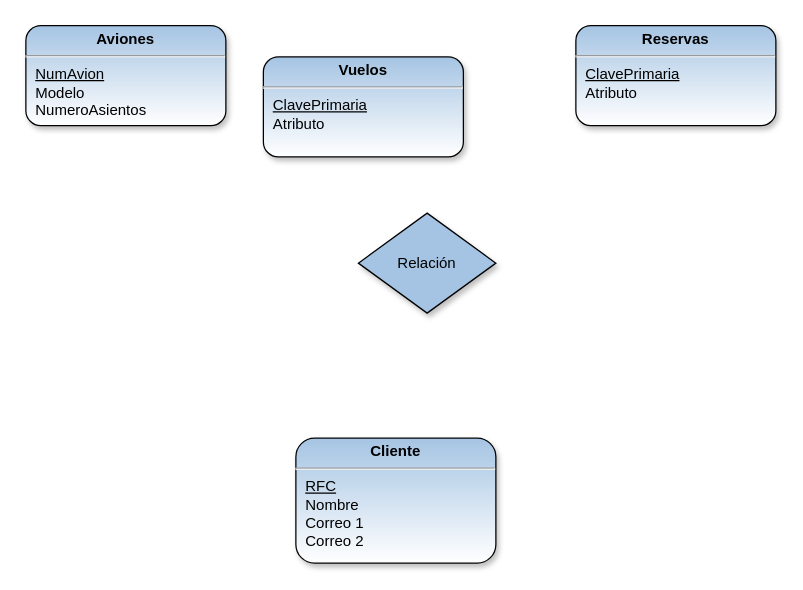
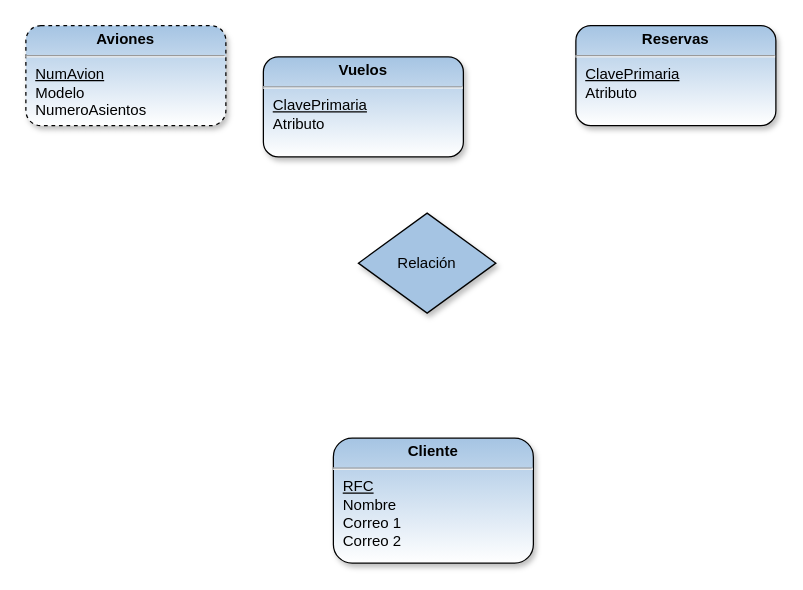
- <mxCell id="2" value="&lt;p style=&quot;text-align: center ; margin: 4px 0px 0px&quot;&gt;&lt;b&gt;Aviones&lt;/b&gt;&lt;/p&gt;&lt;hr&gt;&lt;p style=&quot;margin: 0px ; margin-left: 8px&quot;&gt;&lt;u&gt;NumAvion&lt;/u&gt;&lt;/p&gt;&lt;p style=&quot;margin: 0px ; margin-left: 8px&quot;&gt;Modelo&lt;/p&gt;&lt;p style=&quot;margin: 0px ; margin-left: 8px&quot;&gt;NumeroAsientos&lt;/p&gt;" style="verticalAlign=top;align=left;overflow=fill;fontSize=12;fontFamily=Helvetica;html=1;gradientDirection=south;rounded=1;shadow=1;sketch=0;glass=0;strokeColor=#000000;fillColor=#a5c4e3;gradientColor=#ffffff;" parent="1" vertex="1"><mxGeometry x="20" y="20" width="160" height="80" as="geometry" /></mxCell>
+ <mxCell id="2" value="&lt;p style=&quot;text-align: center ; margin: 4px 0px 0px&quot;&gt;&lt;b&gt;Aviones&lt;/b&gt;&lt;/p&gt;&lt;hr&gt;&lt;p style=&quot;margin: 0px ; margin-left: 8px&quot;&gt;&lt;u&gt;NumAvion&lt;/u&gt;&lt;/p&gt;&lt;p style=&quot;margin: 0px ; margin-left: 8px&quot;&gt;Modelo&lt;/p&gt;&lt;p style=&quot;margin: 0px ; margin-left: 8px&quot;&gt;NumeroAsientos&lt;/p&gt;" style="verticalAlign=top;align=left;overflow=fill;fontSize=12;fontFamily=Helvetica;html=1;gradientDirection=south;rounded=1;shadow=1;sketch=0;glass=0;strokeColor=#000000;fillColor=#a5c4e3;gradientColor=#ffffff;dashed=1;" parent="1" vertex="1"><mxGeometry x="20" y="20" width="160" height="80" as="geometry" /></mxCell>
- <mxCell id="5" value="&lt;p style=&quot;text-align: center ; margin: 4px 0px 0px&quot;&gt;&lt;b&gt;Cliente&lt;/b&gt;&lt;/p&gt;&lt;hr&gt;&lt;p style=&quot;margin: 0px ; margin-left: 8px&quot;&gt;&lt;u&gt;RFC&lt;/u&gt;&lt;/p&gt;&lt;p style=&quot;margin: 0px ; margin-left: 8px&quot;&gt;Nombre&lt;/p&gt;&lt;p style=&quot;margin: 0px ; margin-left: 8px&quot;&gt;Correo 1&lt;/p&gt;&lt;p style=&quot;margin: 0px ; margin-left: 8px&quot;&gt;Correo 2&lt;/p&gt;" style="verticalAlign=top;align=left;overflow=fill;fontSize=12;fontFamily=Helvetica;html=1;gradientDirection=south;rounded=1;shadow=1;sketch=0;glass=0;strokeColor=#000000;fillColor=#a5c4e3;gradientColor=#ffffff;" vertex="1" parent="1"><mxGeometry x="236" y="350" width="160" height="100" as="geometry" /></mxCell>
+ <mxCell id="5" value="&lt;p style=&quot;text-align: center ; margin: 4px 0px 0px&quot;&gt;&lt;b&gt;Cliente&lt;/b&gt;&lt;/p&gt;&lt;hr&gt;&lt;p style=&quot;margin: 0px ; margin-left: 8px&quot;&gt;&lt;u&gt;RFC&lt;/u&gt;&lt;/p&gt;&lt;p style=&quot;margin: 0px ; margin-left: 8px&quot;&gt;Nombre&lt;/p&gt;&lt;p style=&quot;margin: 0px ; margin-left: 8px&quot;&gt;Correo 1&lt;/p&gt;&lt;p style=&quot;margin: 0px ; margin-left: 8px&quot;&gt;Correo 2&lt;/p&gt;" style="verticalAlign=top;align=left;overflow=fill;fontSize=12;fontFamily=Helvetica;html=1;gradientDirection=south;rounded=1;shadow=1;sketch=0;glass=0;strokeColor=#000000;fillColor=#a5c4e3;gradientColor=#ffffff;" vertex="1" parent="1"><mxGeometry x="266" y="350" width="160" height="100" as="geometry" /></mxCell>
